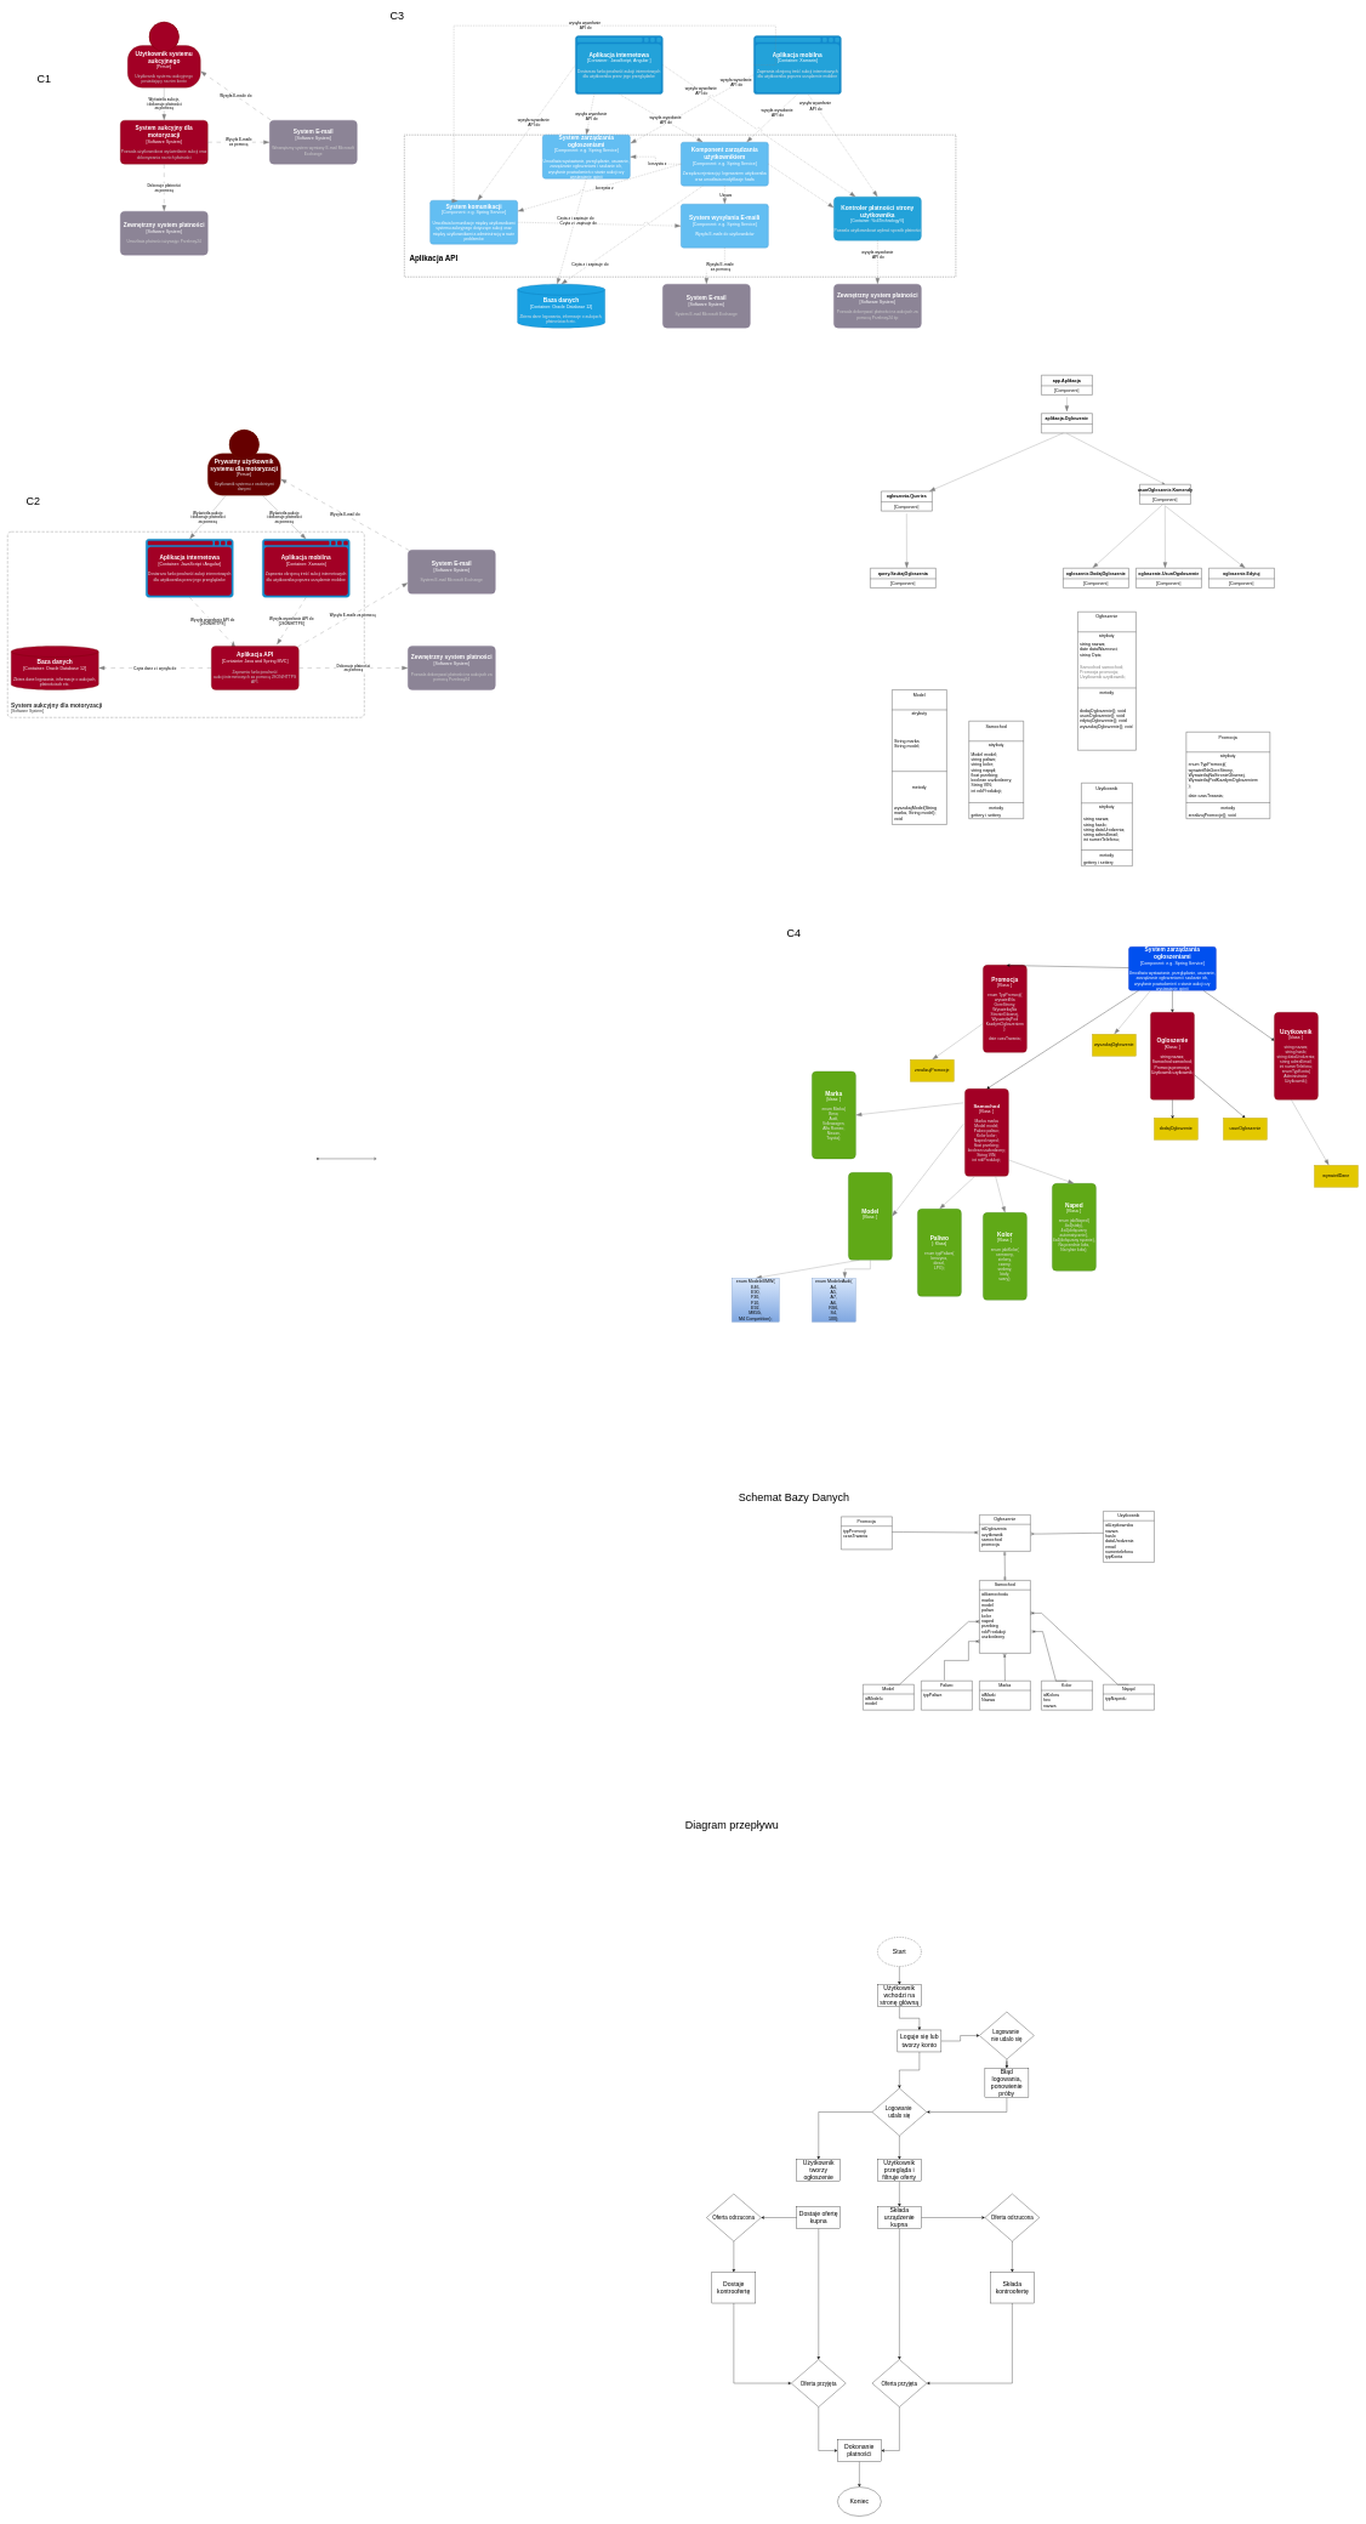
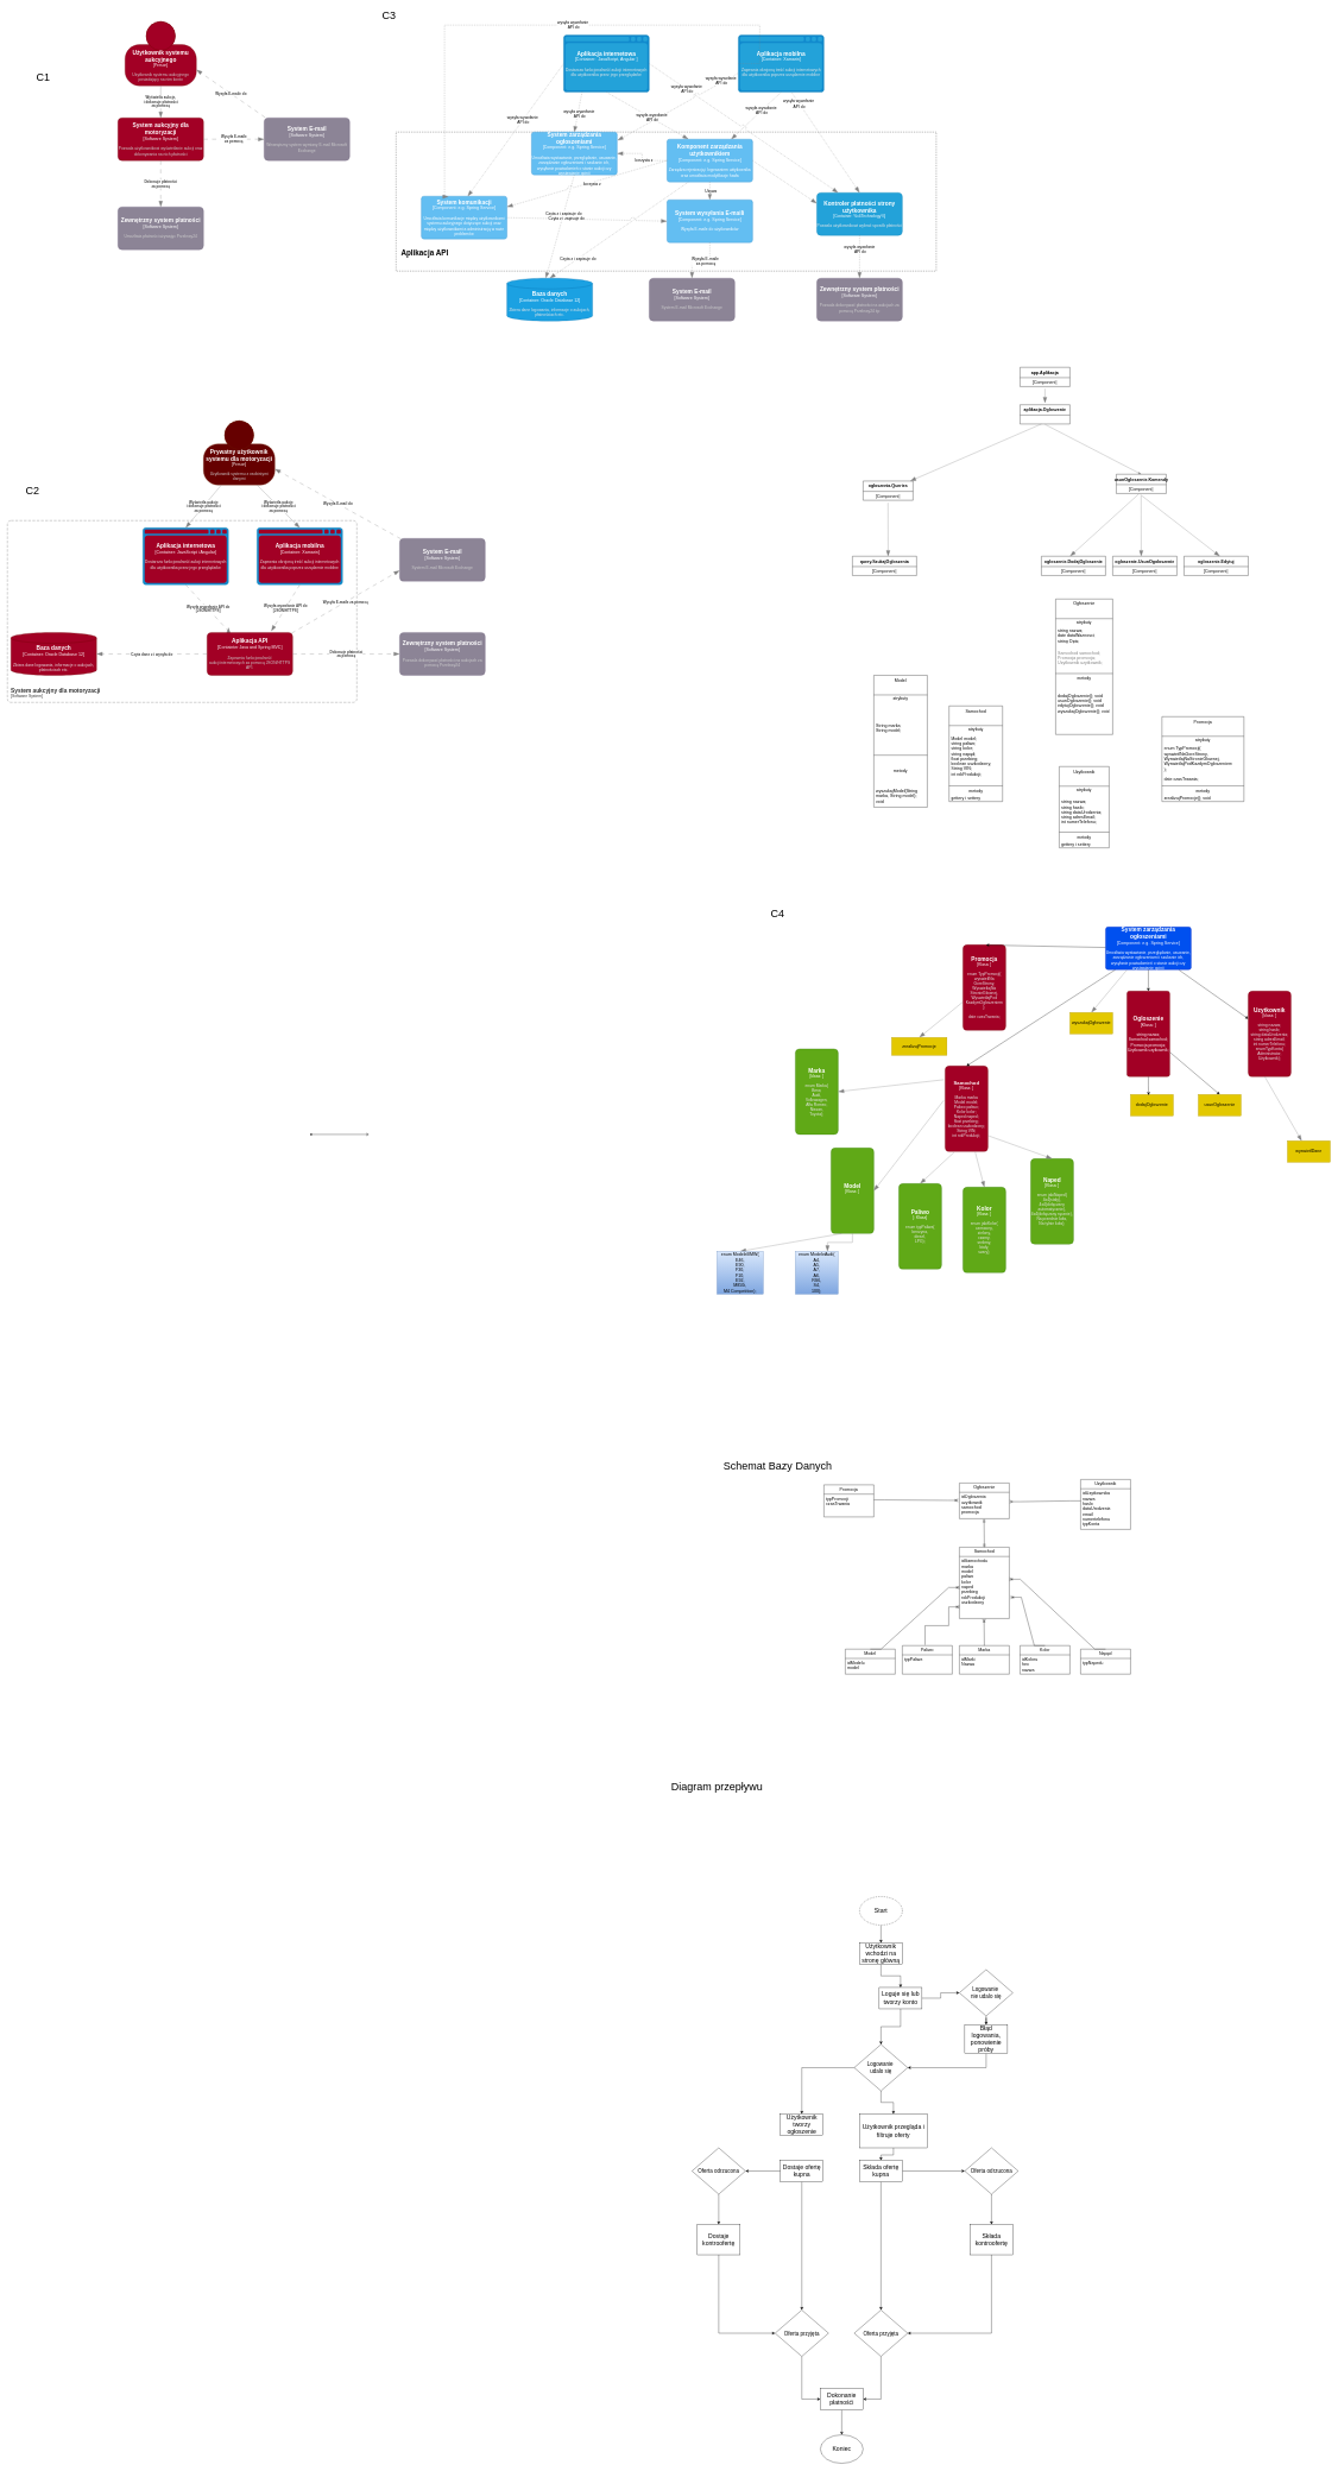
- <mxCell id="149" value="zrealizujPromocje" style="rounded=0;whiteSpace=wrap;html=1;fillColor=#e3c800;fontColor=#000000;strokeColor=#B09500;" parent="1" vertex="1"><mxGeometry x="2500" y="2910" width="120" height="60" as="geometry" /></mxCell>
+ <mxCell id="149" value="zrealizujPromocje" style="rounded=0;whiteSpace=wrap;html=1;fillColor=#e3c800;fontColor=#000000;strokeColor=#B09500;" parent="1" vertex="1"><mxGeometry x="2500" y="2910" width="155" height="50" as="geometry" /></mxCell>
- <mxCell id="201" value="&lt;font style=&quot;font-size: 17px;&quot;&gt;Użytkownik przegląda i filtruje oferty&lt;/font&gt;" style="rounded=0;whiteSpace=wrap;html=1;" vertex="1" parent="1"><mxGeometry x="2410" y="5930" width="120" height="60" as="geometry" /></mxCell>
+ <mxCell id="201" value="&lt;font style=&quot;font-size: 17px;&quot;&gt;Użytkownik przegląda i filtruje oferty&lt;/font&gt;" style="rounded=0;whiteSpace=wrap;html=1;" vertex="1" parent="1"><mxGeometry x="2410" y="5930" width="190" height="95" as="geometry" /></mxCell>
- <mxCell id="211" value="&lt;font style=&quot;font-size: 17px;&quot;&gt;Składa urządzenie kupna&lt;/font&gt;" style="rounded=0;whiteSpace=wrap;html=1;" vertex="1" parent="1"><mxGeometry x="2410" y="6060" width="120" height="60" as="geometry" /></mxCell>
+ <mxCell id="211" value="&lt;font style=&quot;font-size: 17px;&quot;&gt;Składa ofertę kupna&lt;/font&gt;" style="rounded=0;whiteSpace=wrap;html=1;" vertex="1" parent="1"><mxGeometry x="2410" y="6060" width="120" height="60" as="geometry" /></mxCell>
